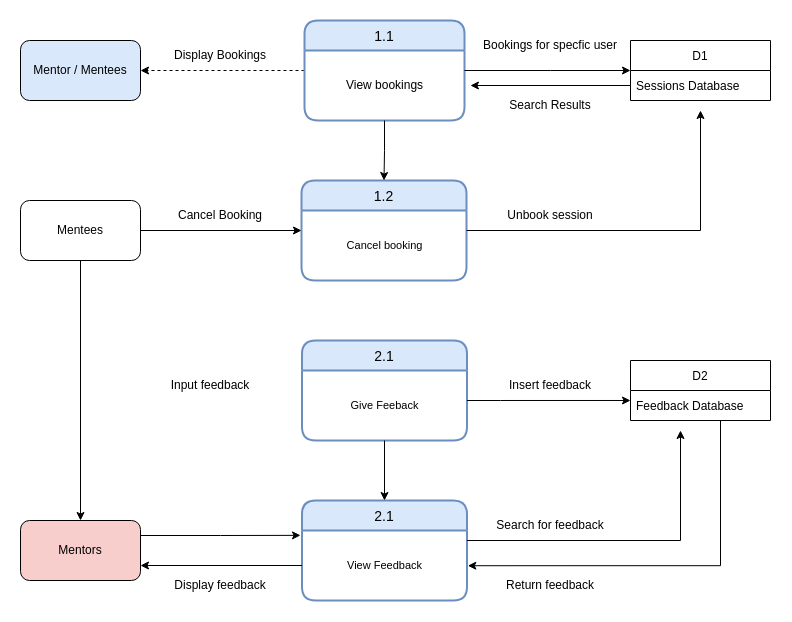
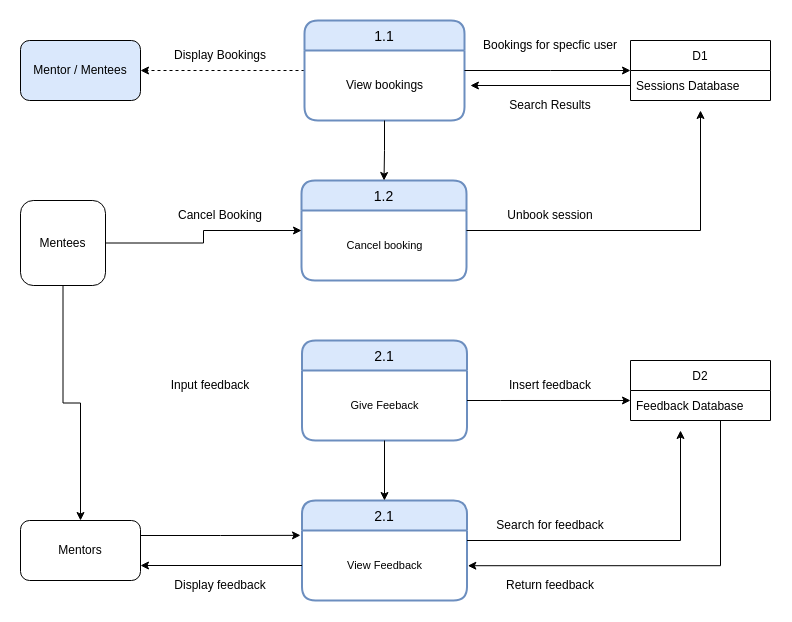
- <mxCell id="19" value="Mentees" style="rounded=1;whiteSpace=wrap;html=1;" parent="1" vertex="1"><mxGeometry x="20" y="200" width="120" height="60" as="geometry" /></mxCell>
+ <mxCell id="19" value="Mentees" style="rounded=1;whiteSpace=wrap;html=1;" parent="1" vertex="1"><mxGeometry x="20" y="200" width="85" height="85" as="geometry" /></mxCell>
- <mxCell id="30" value="Mentors" style="rounded=1;whiteSpace=wrap;html=1;fillColor=#f8cecc;" parent="1" vertex="1"><mxGeometry x="20" y="520" width="120" height="60" as="geometry" /></mxCell>
+ <mxCell id="30" value="Mentors" style="rounded=1;whiteSpace=wrap;html=1;" parent="1" vertex="1"><mxGeometry x="20" y="520" width="120" height="60" as="geometry" /></mxCell>
